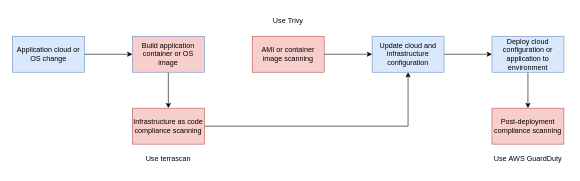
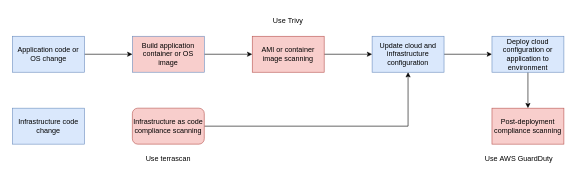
- <mxCell id="3" value="Application cloud or OS change" style="rounded=0;whiteSpace=wrap;html=1;fillColor=#dae8fc;strokeColor=#6c8ebf;" vertex="1" parent="1"><mxGeometry x="20" y="60" width="120" height="60" as="geometry" /></mxCell>
+ <mxCell id="3" value="Application code or OS change" style="rounded=0;whiteSpace=wrap;html=1;fillColor=#dae8fc;strokeColor=#6c8ebf;" vertex="1" parent="1"><mxGeometry x="20" y="60" width="120" height="60" as="geometry" /></mxCell>
- <mxCell id="4" style="edgeStyle=orthogonalEdgeStyle;rounded=0;orthogonalLoop=1;jettySize=auto;html=1;" edge="1" parent="1" source="5" target="12"><mxGeometry relative="1" as="geometry" /></mxCell>
+ <mxCell id="4" style="edgeStyle=orthogonalEdgeStyle;rounded=0;orthogonalLoop=1;jettySize=auto;html=1;entryX=0;entryY=0.5;entryDx=0;entryDy=0;" edge="1" parent="1" source="5" target="14"><mxGeometry relative="1" as="geometry" /></mxCell>
+ <mxCell id="10" value="Infrastructure code change" style="rounded=0;whiteSpace=wrap;html=1;fillColor=#dae8fc;strokeColor=#6c8ebf;" vertex="1" parent="1"><mxGeometry x="20" y="180" width="120" height="60" as="geometry" /></mxCell>
- <mxCell id="12" value="Infrastructure as code compliance scanning" style="rounded=0;whiteSpace=wrap;html=1;fillColor=#f8cecc;strokeColor=#b85450;" vertex="1" parent="1"><mxGeometry x="220" y="180" width="120" height="60" as="geometry" /></mxCell>
+ <mxCell id="12" value="Infrastructure as code compliance scanning" style="whiteSpace=wrap;html=1;fillColor=#f8cecc;strokeColor=#b85450;rounded=1;" vertex="1" parent="1"><mxGeometry x="220" y="180" width="120" height="60" as="geometry" /></mxCell>
- <mxCell id="18" value="Use&amp;nbsp;AWS GuardDuty" style="text;html=1;align=center;verticalAlign=middle;whiteSpace=wrap;rounded=0;" vertex="1" parent="1"><mxGeometry x="815" y="250" width="130" height="30" as="geometry" /></mxCell>
+ <mxCell id="18" value="Use&amp;nbsp;AWS GuardDuty" style="text;html=1;align=center;verticalAlign=middle;whiteSpace=wrap;rounded=0;" vertex="1" parent="1"><mxGeometry x="800" y="250" width="130" height="30" as="geometry" /></mxCell>
